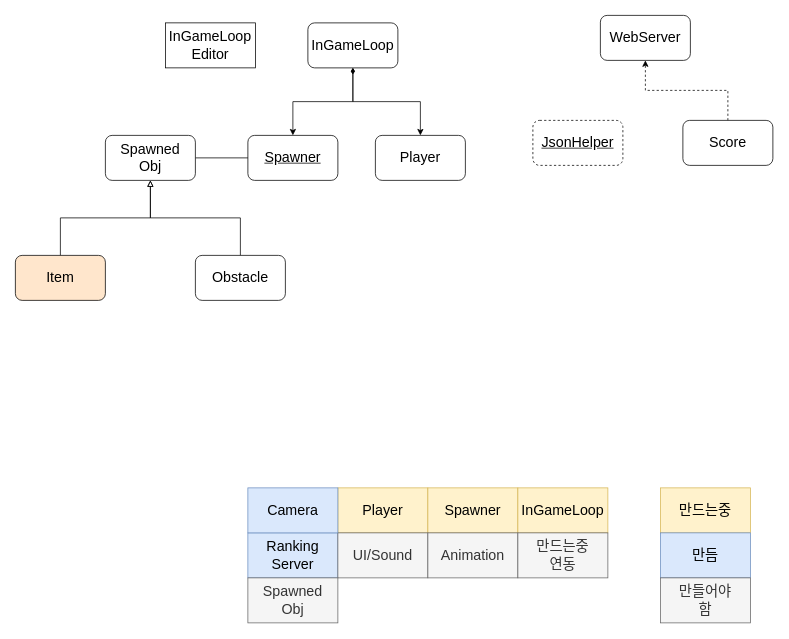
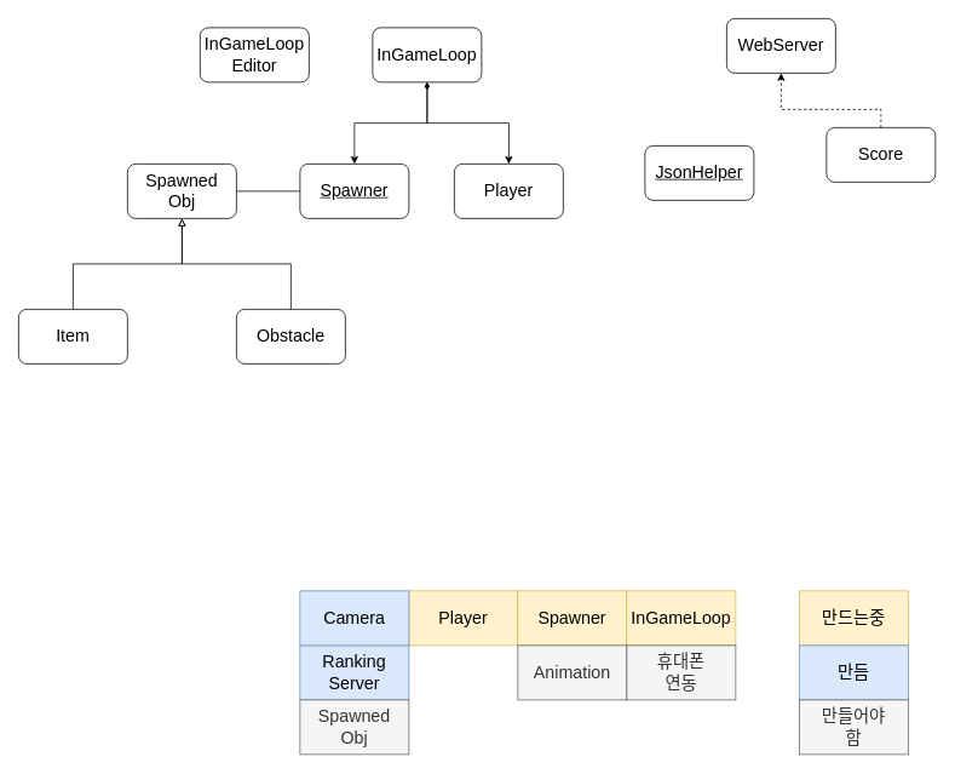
- <mxCell id="24" value="InGameLoop&lt;br&gt;Editor" style="whiteSpace=wrap;html=1;fontSize=19;rounded=0;" parent="1" vertex="1"><mxGeometry x="220" y="30" width="120" height="60" as="geometry" /></mxCell>
+ <mxCell id="24" value="InGameLoop&lt;br&gt;Editor" style="rounded=1;whiteSpace=wrap;html=1;fontSize=19;" parent="1" vertex="1"><mxGeometry x="220" y="30" width="120" height="60" as="geometry" /></mxCell>
- <mxCell id="21" value="JsonHelper" style="rounded=1;whiteSpace=wrap;html=1;fontSize=19;fontStyle=4;dashed=1;" parent="1" vertex="1"><mxGeometry x="710" y="160" width="120" height="60" as="geometry" /></mxCell>
+ <mxCell id="21" value="JsonHelper" style="rounded=1;whiteSpace=wrap;html=1;fontSize=19;fontStyle=4" parent="1" vertex="1"><mxGeometry x="710" y="160" width="120" height="60" as="geometry" /></mxCell>
- <mxCell id="23" value="Score" style="rounded=1;whiteSpace=wrap;html=1;fontSize=19;" parent="1" vertex="1"><mxGeometry x="910" y="160" width="120" height="60" as="geometry" /></mxCell>
+ <mxCell id="23" value="Score" style="rounded=1;whiteSpace=wrap;html=1;fontSize=19;" parent="1" vertex="1"><mxGeometry x="910" y="140" width="120" height="60" as="geometry" /></mxCell>
- <mxCell id="27" value="&lt;span&gt;Item&lt;br&gt;&lt;/span&gt;" style="rounded=1;whiteSpace=wrap;html=1;fontSize=19;fontStyle=0;fillColor=#ffe6cc;" vertex="1" parent="1"><mxGeometry x="20" y="340" width="120" height="60" as="geometry" /></mxCell>
+ <mxCell id="27" value="&lt;span&gt;Item&lt;br&gt;&lt;/span&gt;" style="rounded=1;whiteSpace=wrap;html=1;fontSize=19;fontStyle=0" vertex="1" parent="1"><mxGeometry x="20" y="340" width="120" height="60" as="geometry" /></mxCell>
- <mxCell id="11" value="UI/Sound" style="rounded=0;whiteSpace=wrap;html=1;fontSize=19;fillColor=#f5f5f5;strokeColor=#666666;fontColor=#333333;" parent="1" vertex="1"><mxGeometry x="450" y="710" width="120" height="60" as="geometry" /></mxCell>
- <mxCell id="13" value="만드는중&lt;br&gt;연동" style="rounded=0;whiteSpace=wrap;html=1;fontSize=19;fillColor=#f5f5f5;strokeColor=#666666;fontColor=#333333;" parent="1" vertex="1"><mxGeometry x="690" y="710" width="120" height="60" as="geometry" /></mxCell>
+ <mxCell id="13" value="휴대폰&lt;br&gt;연동" style="rounded=0;whiteSpace=wrap;html=1;fontSize=19;fillColor=#f5f5f5;strokeColor=#666666;fontColor=#333333;" parent="1" vertex="1"><mxGeometry x="690" y="710" width="120" height="60" as="geometry" /></mxCell>
